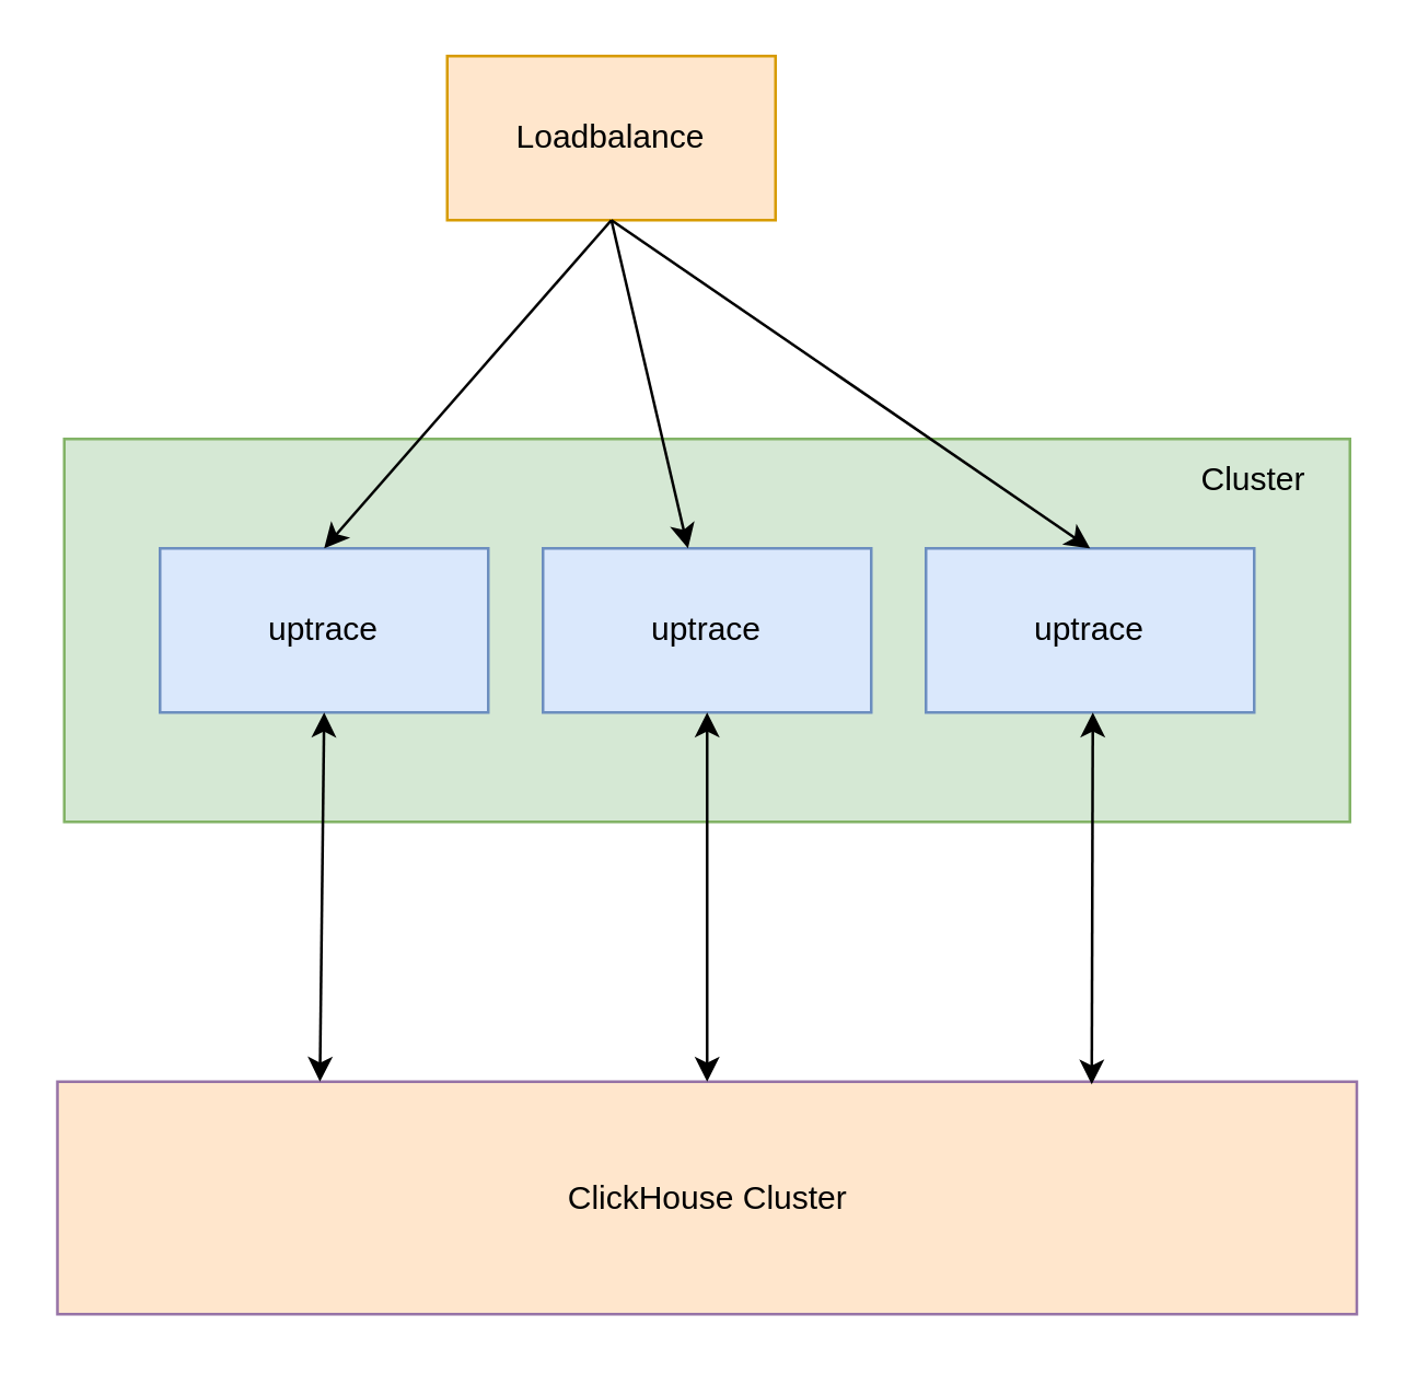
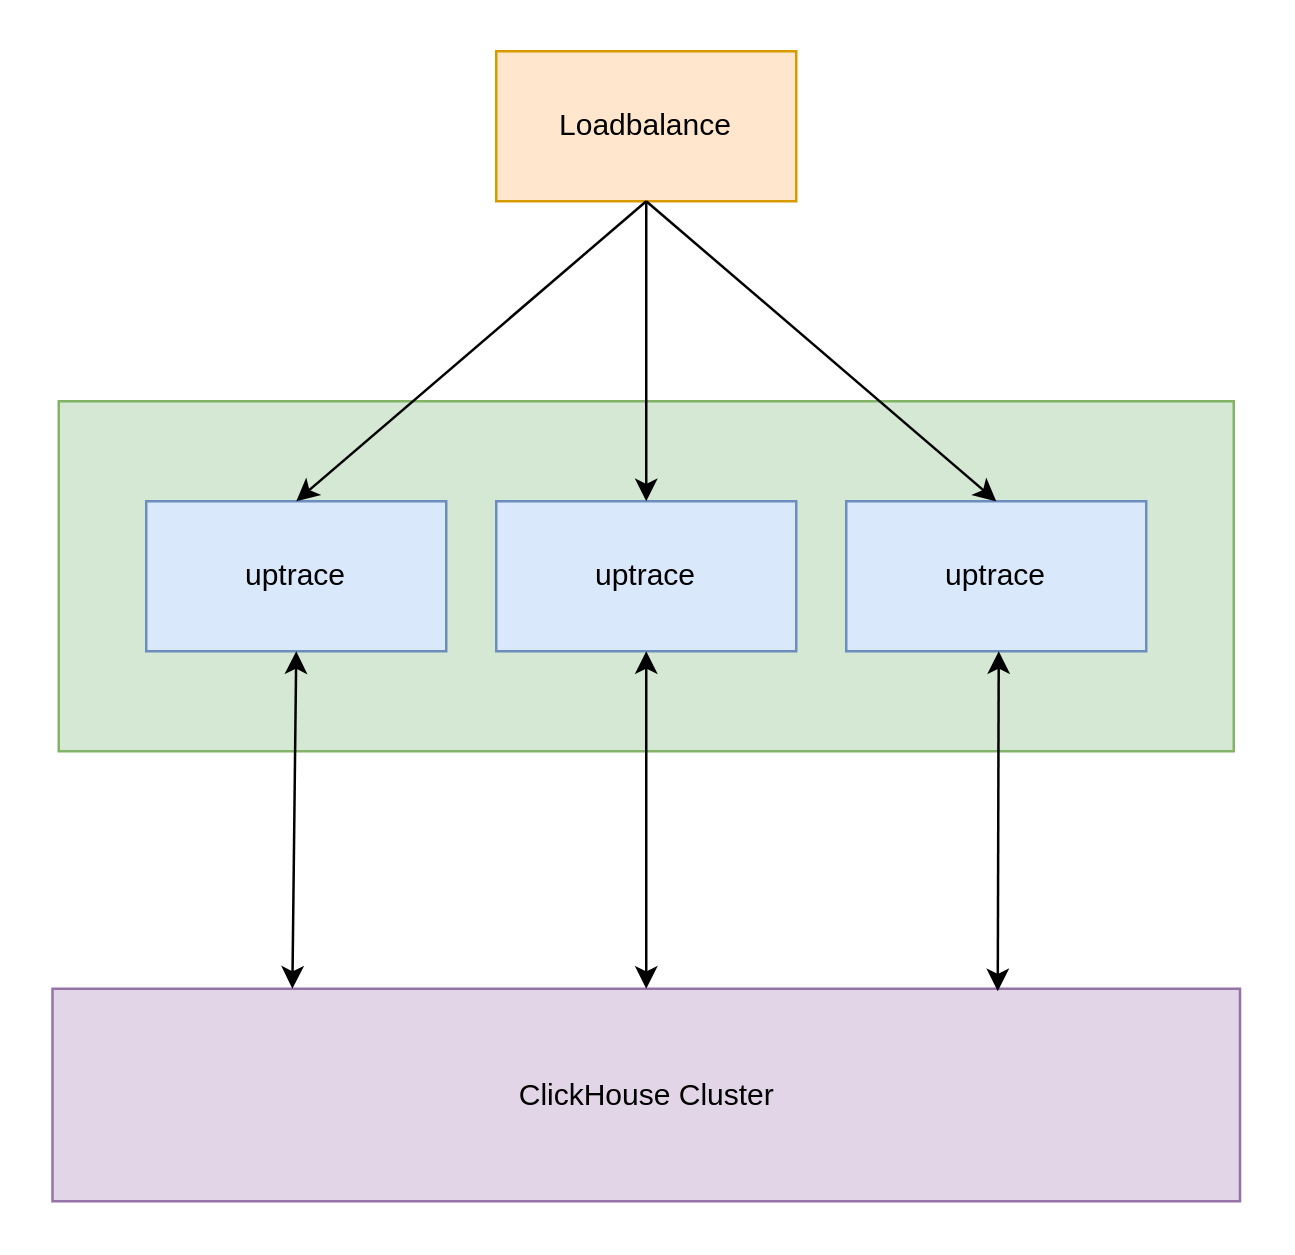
- <mxCell id="6" value="Loadbalance" style="rounded=0;whiteSpace=wrap;html=1;fillColor=#ffe6cc;strokeColor=#d79b00;" vertex="1" parent="1"><mxGeometry x="163" y="20" width="120" height="60" as="geometry" /></mxCell>
+ <mxCell id="6" value="Loadbalance" style="rounded=0;whiteSpace=wrap;html=1;fillColor=#ffe6cc;strokeColor=#d79b00;" vertex="1" parent="1"><mxGeometry x="198" y="20" width="120" height="60" as="geometry" /></mxCell>
- <mxCell id="14" value="Cluster" style="text;html=1;strokeColor=none;fillColor=none;align=center;verticalAlign=middle;whiteSpace=wrap;rounded=0;" vertex="1" parent="1"><mxGeometry x="428" y="160" width="60" height="30" as="geometry" /></mxCell>
- <mxCell id="7" value="ClickHouse Cluster" style="rounded=0;whiteSpace=wrap;html=1;fillColor=#ffe6cc;strokeColor=#9673a6;" vertex="1" parent="1"><mxGeometry x="20.5" y="395" width="475" height="85" as="geometry" /></mxCell>
+ <mxCell id="7" value="ClickHouse Cluster" style="rounded=0;whiteSpace=wrap;html=1;fillColor=#e1d5e7;strokeColor=#9673a6;" vertex="1" parent="1"><mxGeometry x="20.5" y="395" width="475" height="85" as="geometry" /></mxCell>
